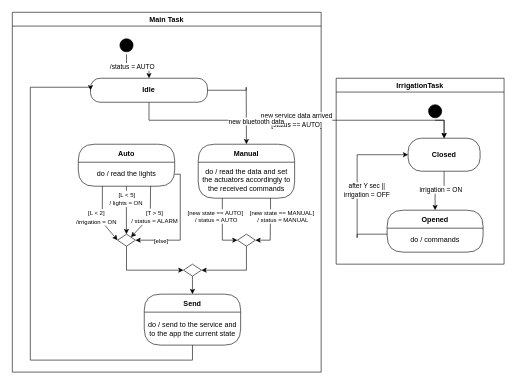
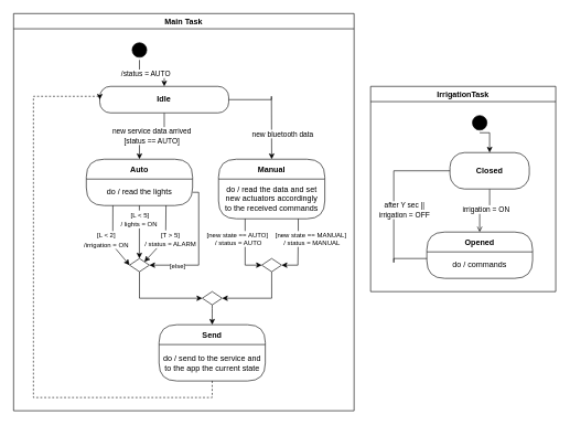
- <mxCell id="14" value="new service data arrived&lt;br&gt;[status == AUTO]" style="edgeStyle=orthogonalEdgeStyle;orthogonalLoop=1;jettySize=auto;html=1;exitX=0.5;exitY=1;exitDx=0;exitDy=0;fontColor=#000000;rounded=0;" parent="12" source="17" target="10" edge="1"><mxGeometry relative="1" as="geometry"><mxPoint x="190.38" y="199.98" as="targetPoint" /></mxGeometry></mxCell>
+ <mxCell id="14" value="new service data arrived&lt;br&gt;[status == AUTO]" style="edgeStyle=orthogonalEdgeStyle;orthogonalLoop=1;jettySize=auto;html=1;exitX=0.5;exitY=1;exitDx=0;exitDy=0;entryX=0.5;entryY=0;entryDx=0;entryDy=0;fontColor=#000000;rounded=0;" parent="12" source="17" target="22" edge="1"><mxGeometry relative="1" as="geometry"><mxPoint x="190.38" y="199.98" as="targetPoint" /></mxGeometry></mxCell>
- <mxCell id="5" style="edgeStyle=orthogonalEdgeStyle;rounded=0;orthogonalLoop=1;jettySize=auto;html=1;exitX=0;exitY=0.25;exitDx=0;exitDy=0;entryX=0;entryY=0.5;entryDx=0;entryDy=0;fontColor=#000000;" parent="2" source="11" target="10" edge="1"><mxGeometry relative="1" as="geometry"><mxPoint x="88.75" y="120" as="targetPoint" /><Array as="points"><mxPoint x="35" y="266" /><mxPoint x="35" y="128" /><mxPoint x="105" y="128" /></Array><mxPoint x="55" y="413.75" as="sourcePoint" /></mxGeometry></mxCell>
+ <mxCell id="5" style="edgeStyle=orthogonalEdgeStyle;rounded=0;orthogonalLoop=1;jettySize=auto;html=1;exitX=0;exitY=0.25;exitDx=0;exitDy=0;entryX=0;entryY=0.5;entryDx=0;entryDy=0;fontColor=#000000;endArrow=none;" parent="2" source="11" target="10" edge="1"><mxGeometry relative="1" as="geometry"><mxPoint x="88.75" y="120" as="targetPoint" /><Array as="points"><mxPoint x="35" y="266" /><mxPoint x="35" y="128" /><mxPoint x="105" y="128" /></Array><mxPoint x="55" y="413.75" as="sourcePoint" /></mxGeometry></mxCell>
- <mxCell id="21" value="do / read the data and set the actuators accordingly to the received commands" style="text;html=1;align=center;verticalAlign=middle;spacingLeft=4;spacingRight=4;whiteSpace=wrap;overflow=hidden;rotatable=0;" parent="20" vertex="1"><mxGeometry y="30" width="160.75" height="60" as="geometry" /></mxCell>
+ <mxCell id="21" value="do / read the data and set new actuators accordingly to the received commands" style="text;html=1;align=center;verticalAlign=middle;spacingLeft=4;spacingRight=4;whiteSpace=wrap;overflow=hidden;rotatable=0;" parent="20" vertex="1"><mxGeometry y="30" width="160.75" height="60" as="geometry" /></mxCell>
- <mxCell id="8" value="" style="edgeStyle=orthogonalEdgeStyle;rounded=0;orthogonalLoop=1;jettySize=auto;html=1;exitX=0.5;exitY=1;exitDx=0;exitDy=0;entryX=0.5;entryY=0;entryDx=0;entryDy=0;" parent="2" source="10" target="4" edge="1"><mxGeometry relative="1" as="geometry"><mxPoint x="-491.25" y="185" as="targetPoint" /><mxPoint x="183.75" y="180" as="sourcePoint" /><mxPoint as="offset" /></mxGeometry></mxCell>
+ <mxCell id="8" value="" style="edgeStyle=orthogonalEdgeStyle;rounded=0;orthogonalLoop=1;jettySize=auto;html=1;exitX=0.5;exitY=1;exitDx=0;exitDy=0;entryX=0.5;entryY=0;entryDx=0;entryDy=0;endArrow=open;" parent="2" source="10" target="4" edge="1"><mxGeometry relative="1" as="geometry"><mxPoint x="-491.25" y="185" as="targetPoint" /><mxPoint x="183.75" y="180" as="sourcePoint" /><mxPoint as="offset" /></mxGeometry></mxCell>
- <mxCell id="26" style="edgeStyle=orthogonalEdgeStyle;rounded=0;orthogonalLoop=1;jettySize=auto;html=1;exitX=0.5;exitY=1;exitDx=0;exitDy=0;entryX=0;entryY=0.5;entryDx=0;entryDy=0;fontSize=10;fontColor=#000000;" parent="12" source="32" target="17" edge="1"><mxGeometry relative="1" as="geometry"><Array as="points"><mxPoint x="300" y="580" /><mxPoint x="30" y="580" /><mxPoint x="30" y="125" /></Array></mxGeometry></mxCell>
+ <mxCell id="26" style="edgeStyle=orthogonalEdgeStyle;rounded=0;orthogonalLoop=1;jettySize=auto;html=1;exitX=0.5;exitY=1;exitDx=0;exitDy=0;entryX=0;entryY=0.5;entryDx=0;entryDy=0;fontSize=10;fontColor=#000000;dashed=1;" parent="12" source="32" target="17" edge="1"><mxGeometry relative="1" as="geometry"><Array as="points"><mxPoint x="300" y="580" /><mxPoint x="30" y="580" /><mxPoint x="30" y="125" /></Array></mxGeometry></mxCell>
